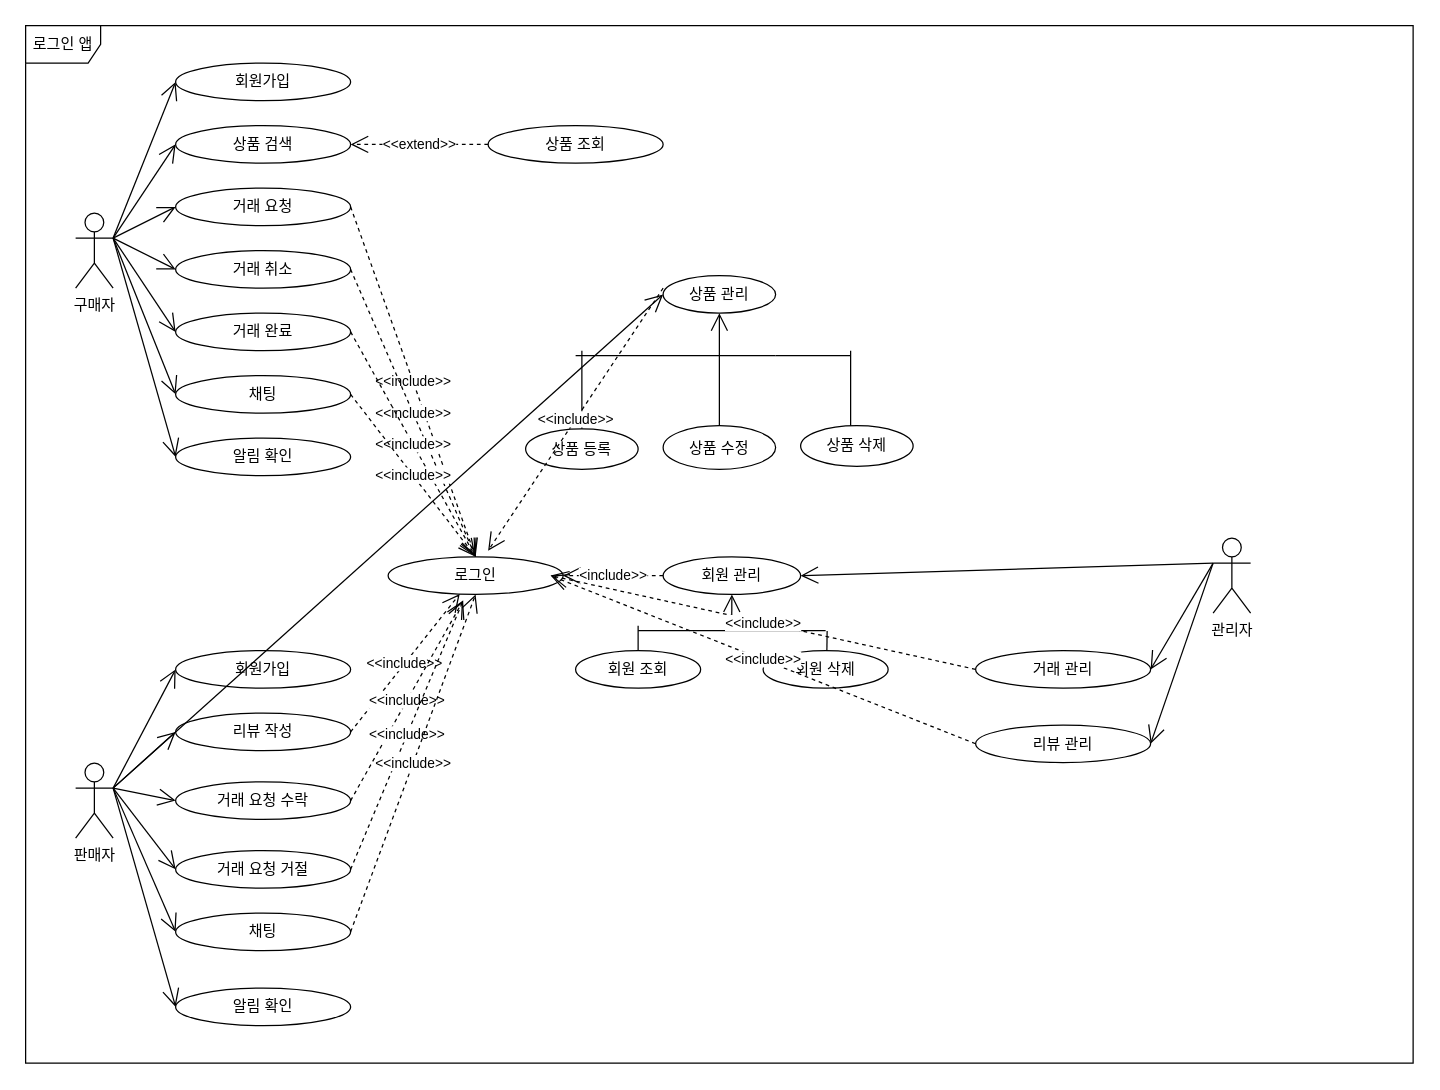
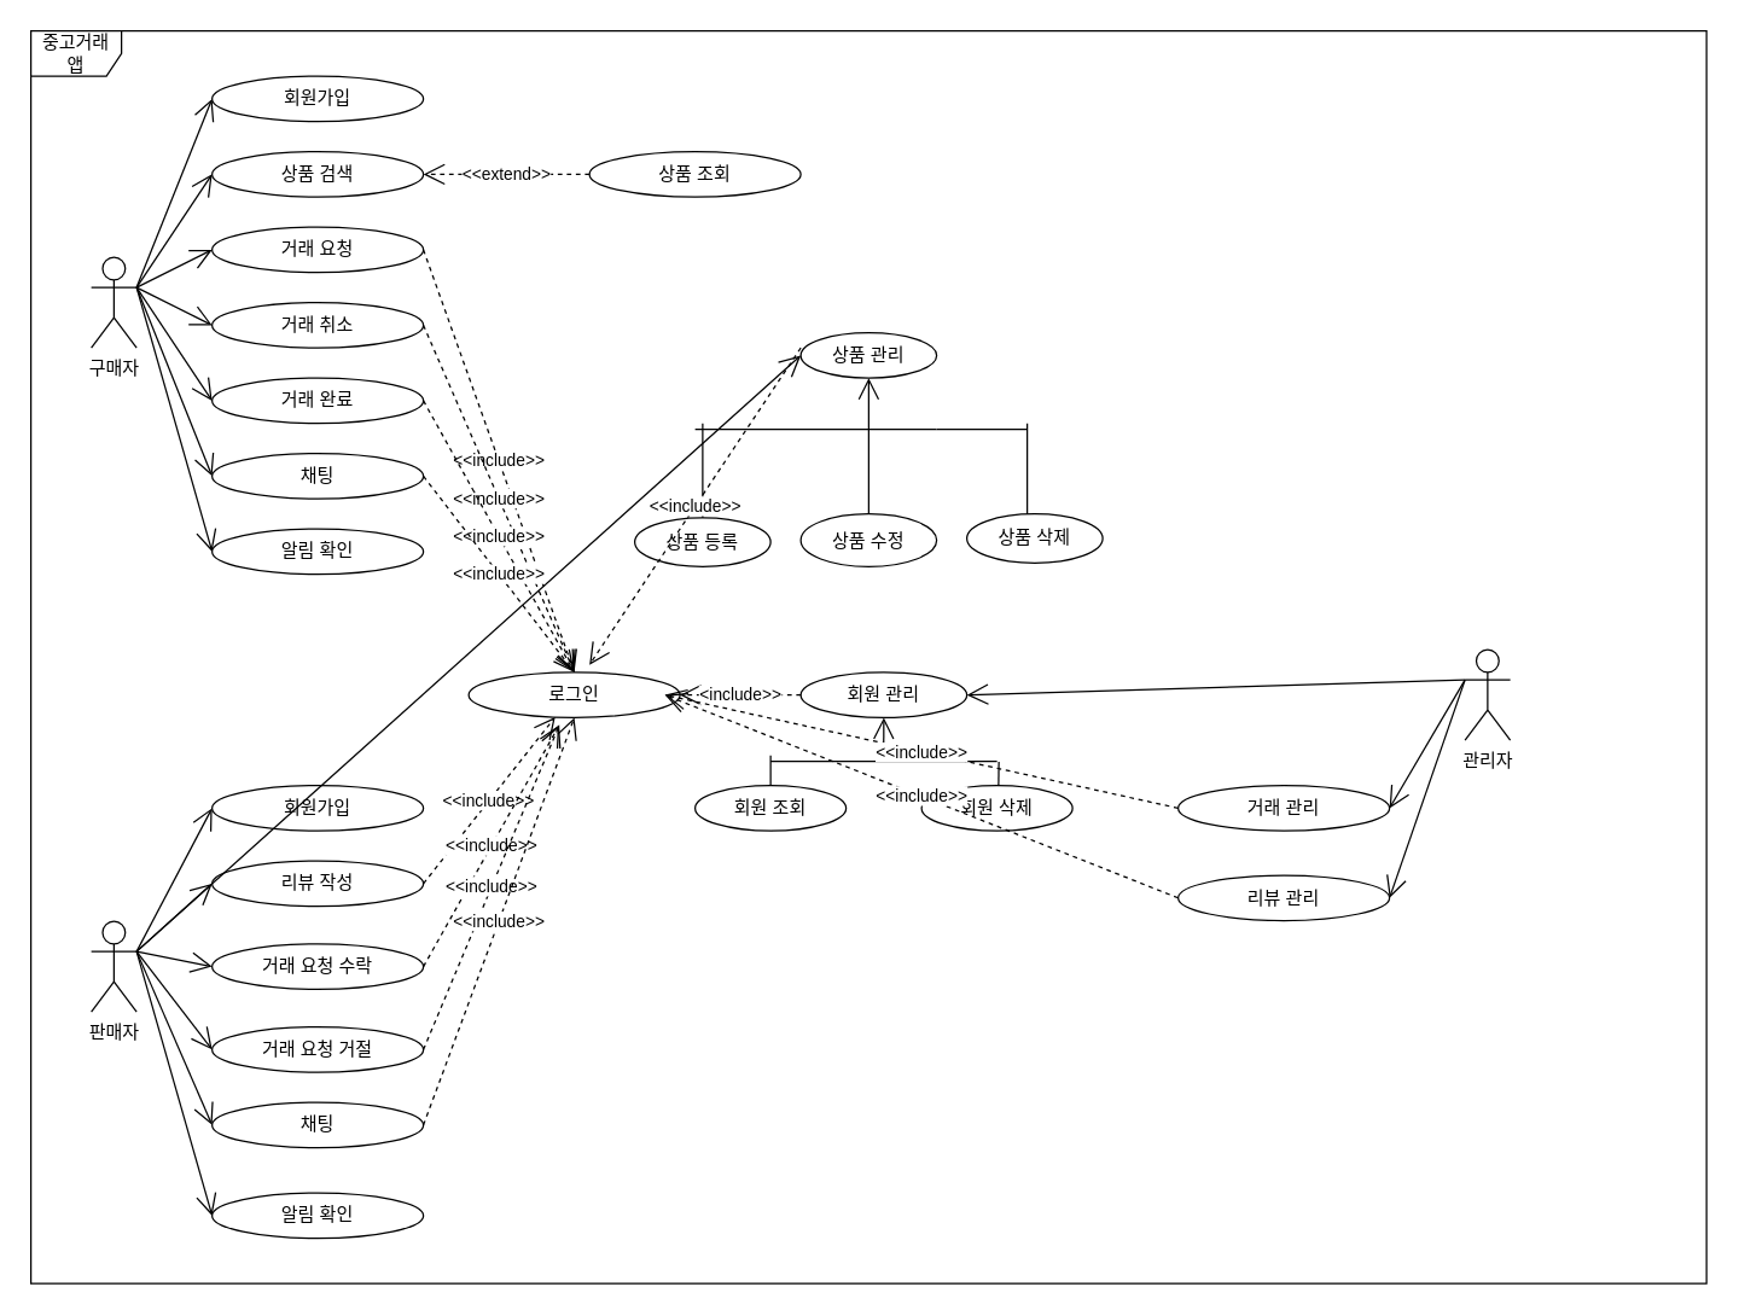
- <mxCell id="69" value="로그인 앱" style="shape=umlFrame;whiteSpace=wrap;html=1;pointerEvents=0;" vertex="1" parent="1"><mxGeometry x="20" y="20" width="1110" height="830" as="geometry" /></mxCell>
+ <mxCell id="69" value="중고거래 앱" style="shape=umlFrame;whiteSpace=wrap;html=1;pointerEvents=0;" vertex="1" parent="1"><mxGeometry x="20" y="20" width="1110" height="830" as="geometry" /></mxCell>
